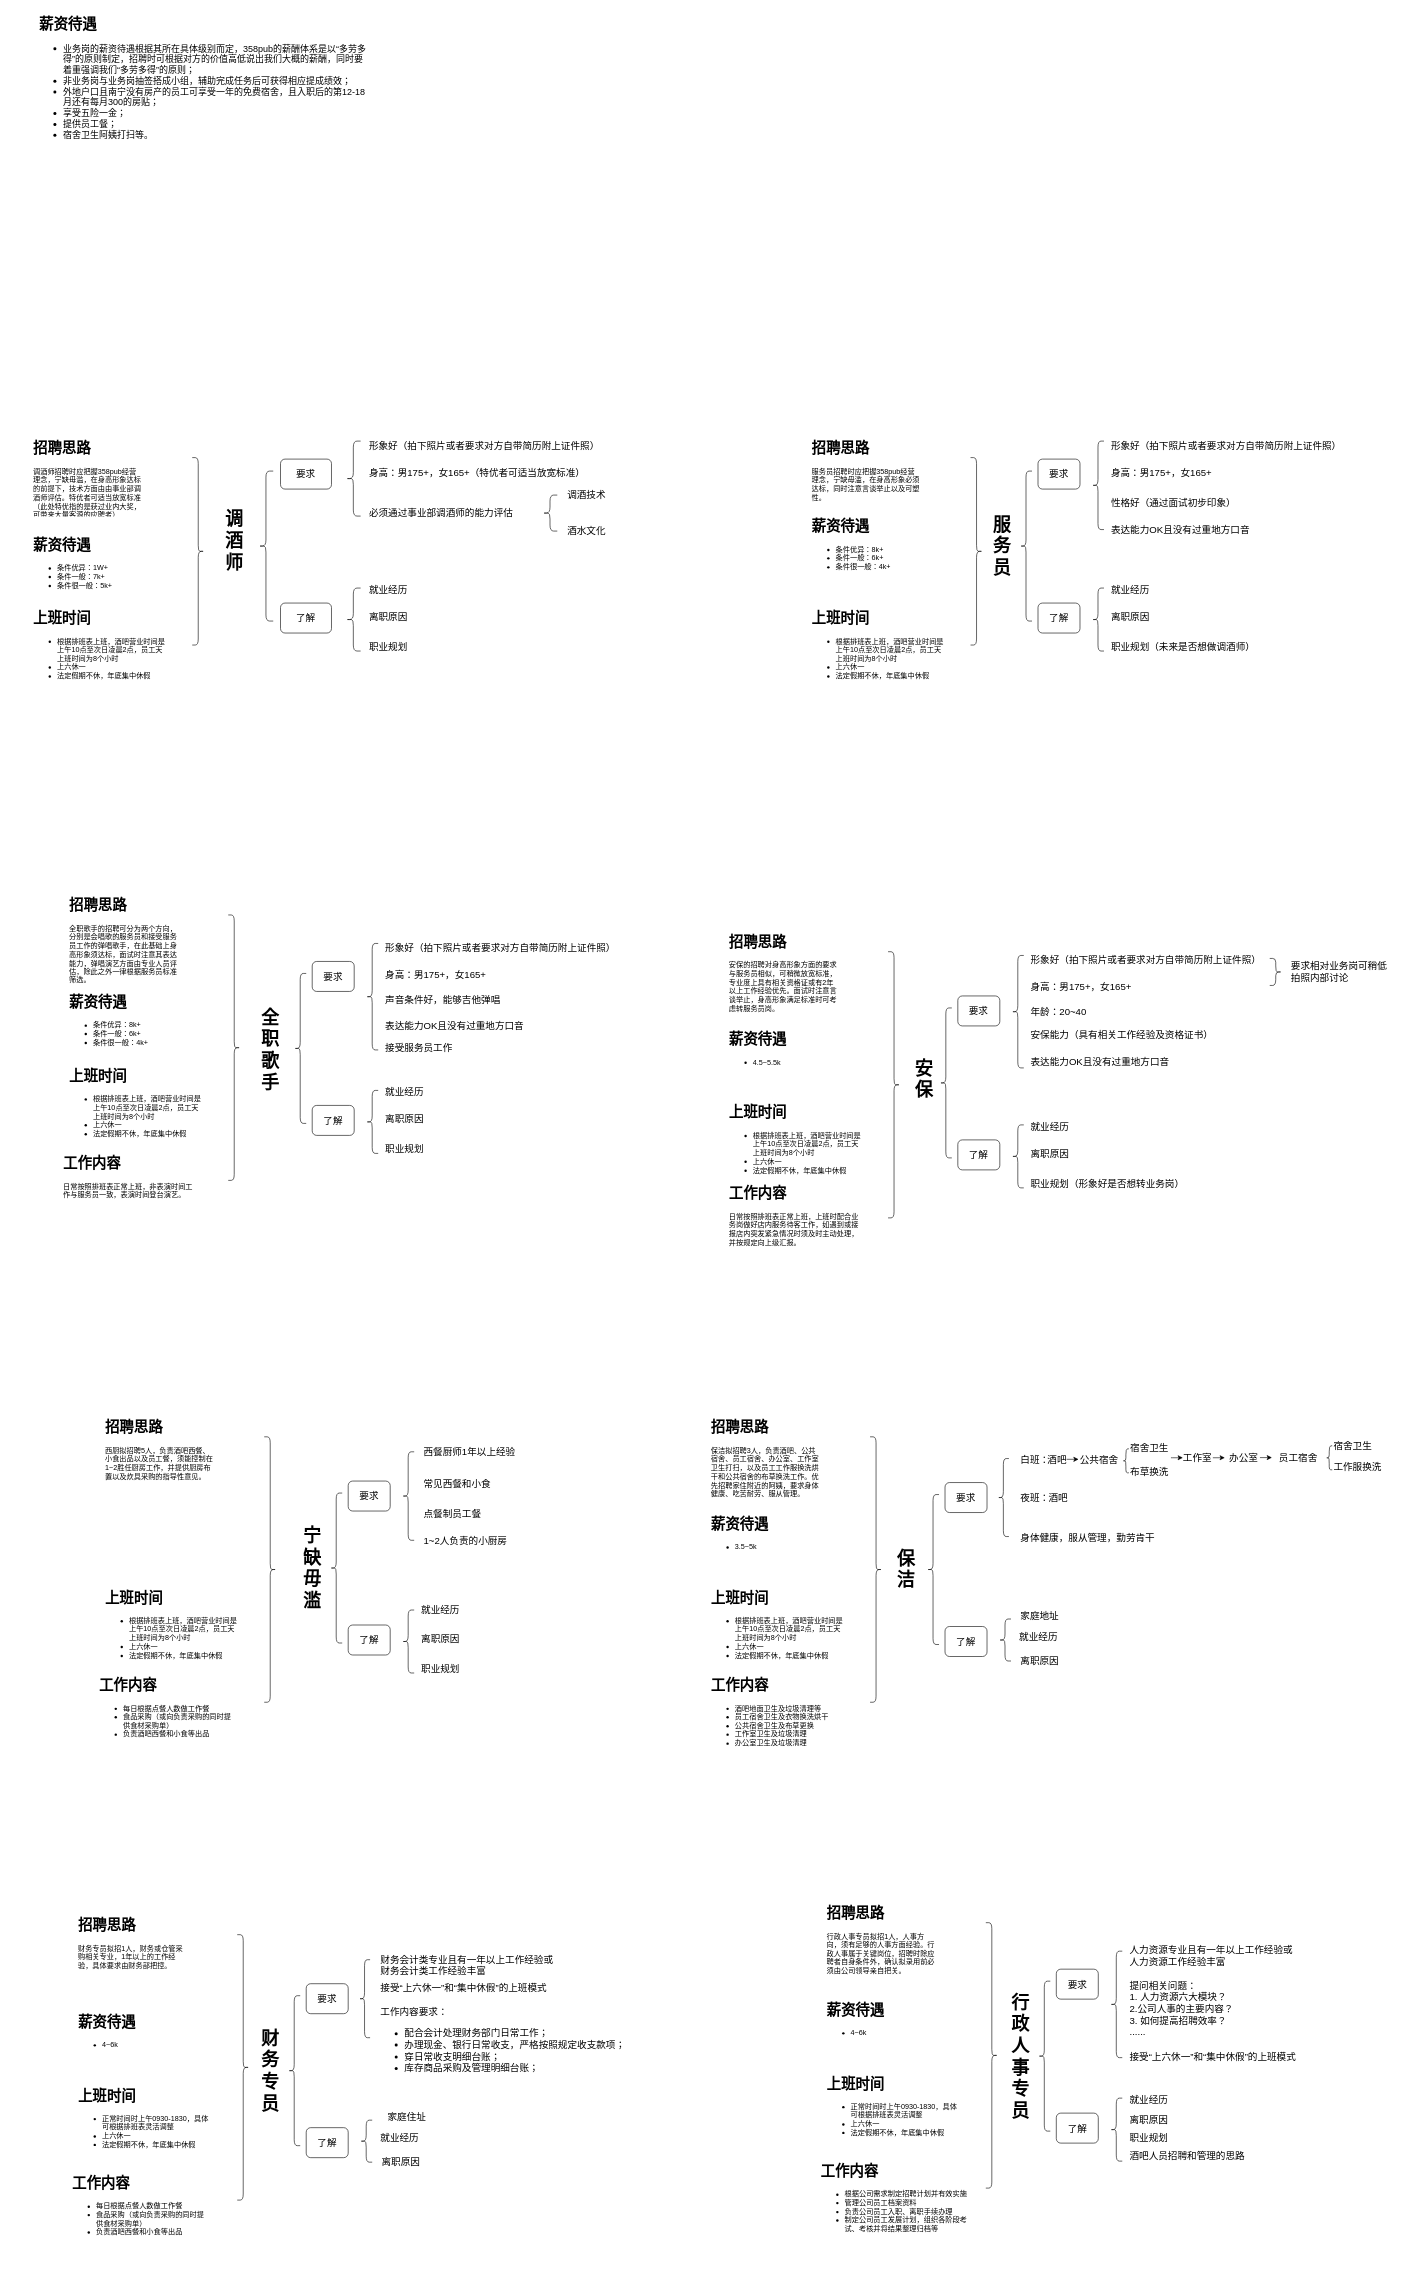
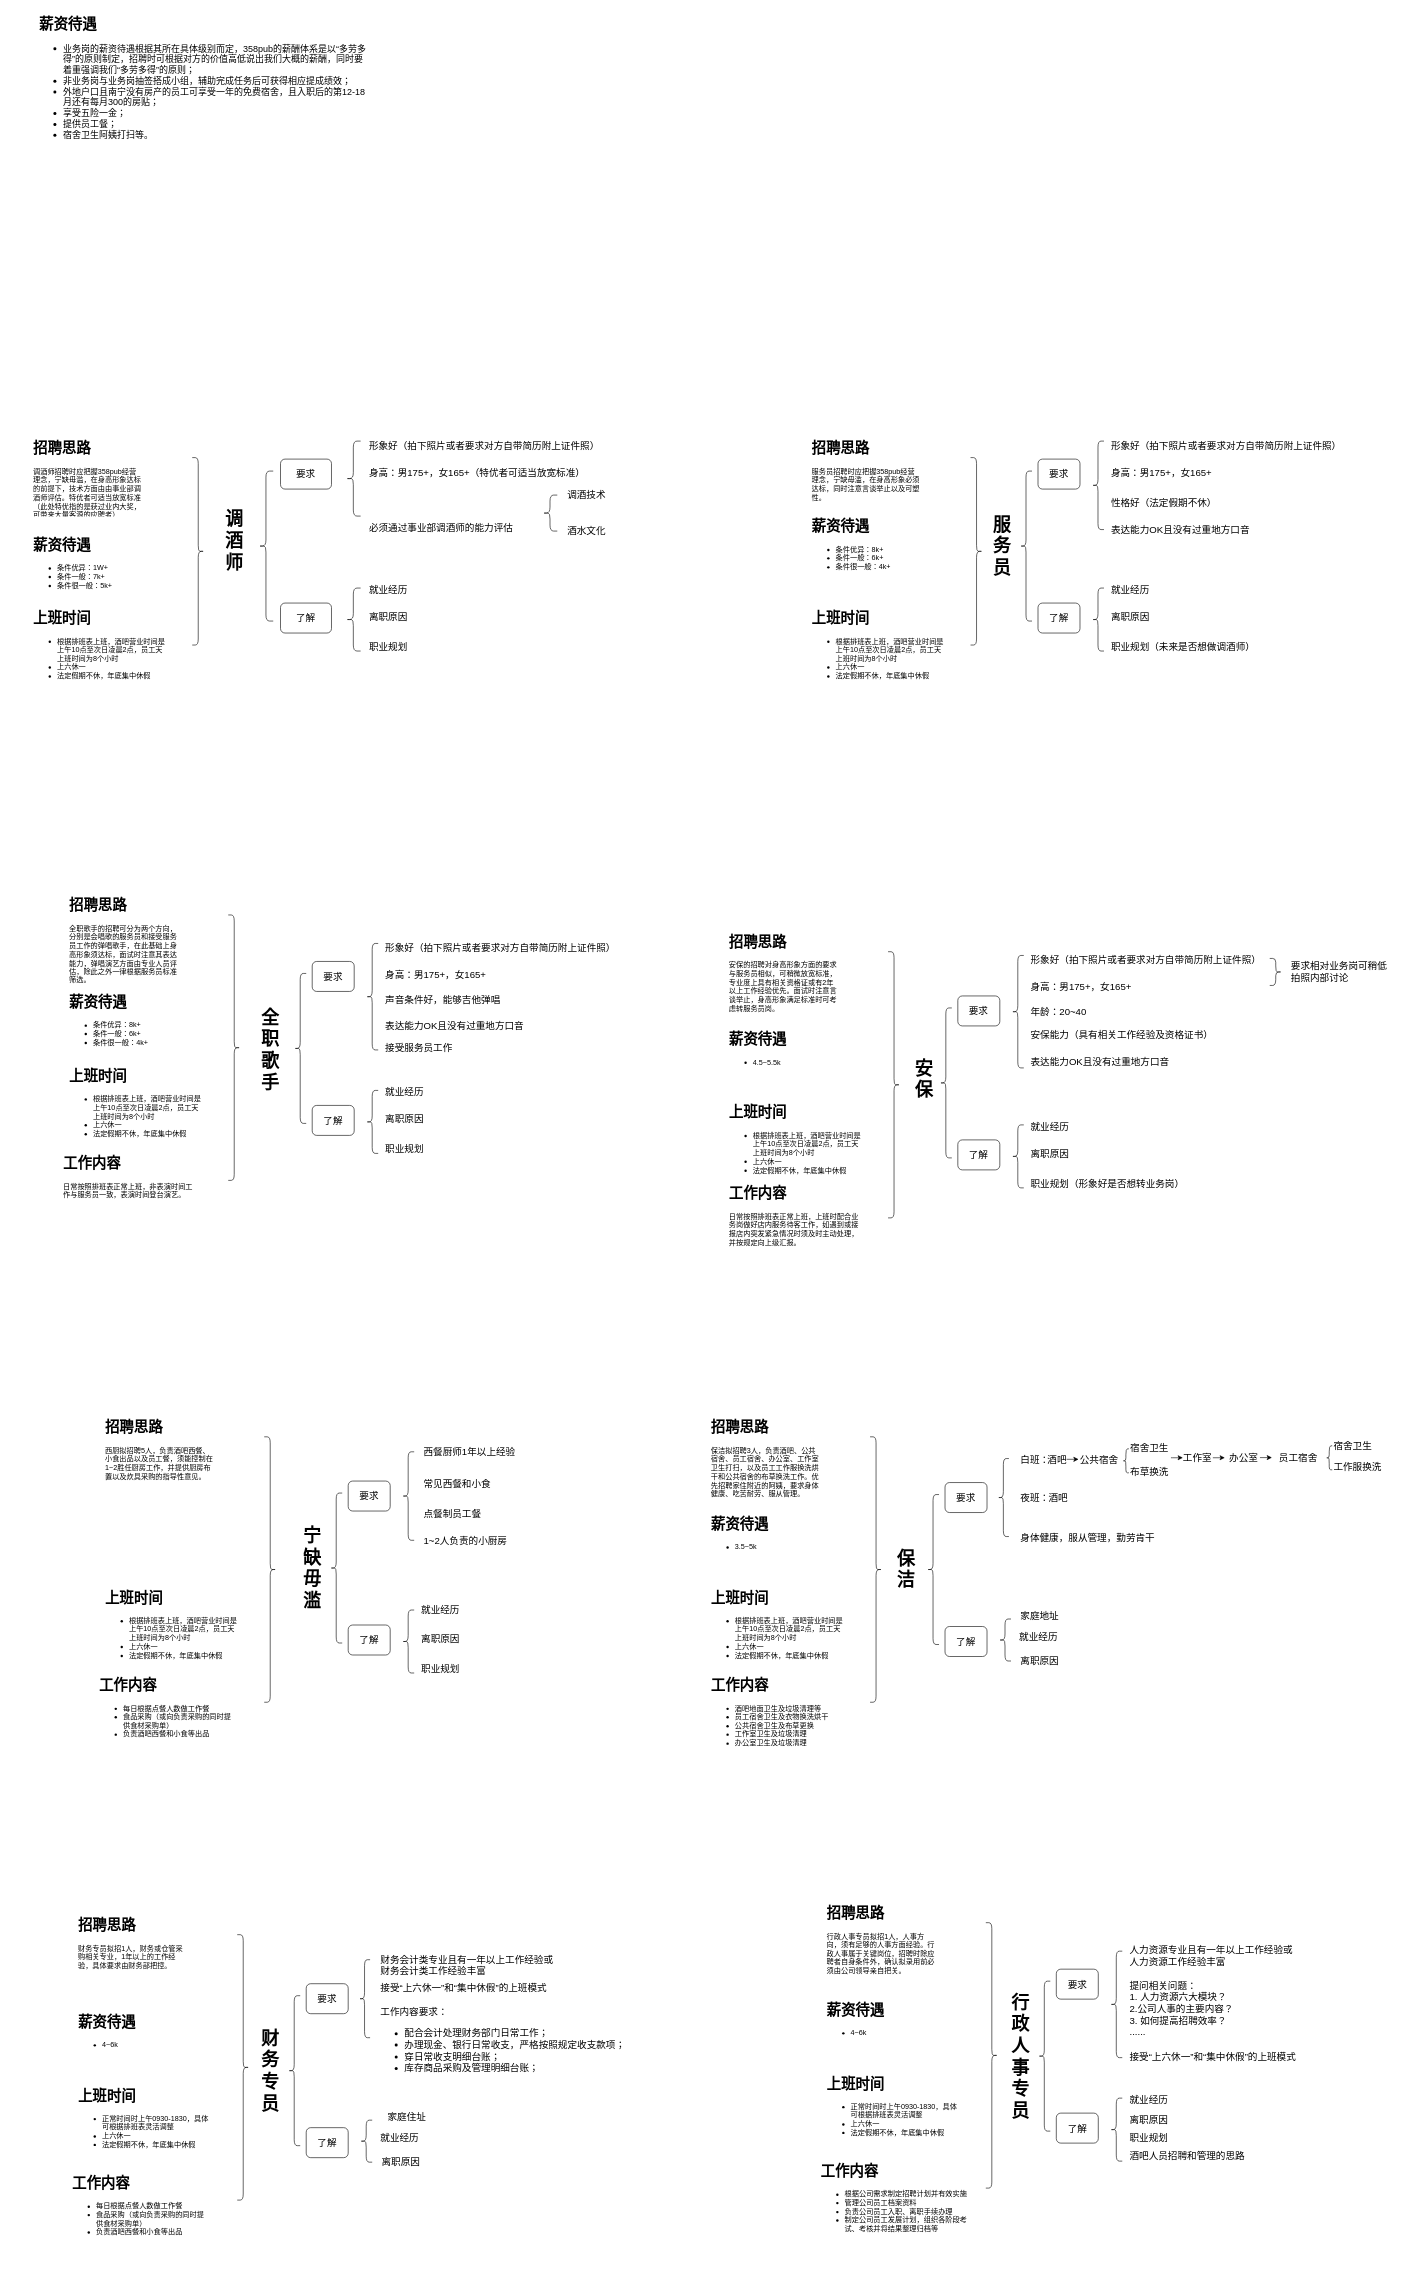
- <mxCell id="27" value="&lt;font style=&quot;font-size: 16px;&quot;&gt;性格好（通过面试初步印象）&lt;/font&gt;" style="text;html=1;strokeColor=none;fillColor=none;align=left;verticalAlign=middle;whiteSpace=wrap;rounded=0;fontSize=16;" parent="19" vertex="1"><mxGeometry x="200" y="95" width="230" height="20" as="geometry" /></mxCell>
+ <mxCell id="27" value="&lt;font style=&quot;font-size: 16px;&quot;&gt;性格好（法定假期不休）&lt;/font&gt;" style="text;html=1;strokeColor=none;fillColor=none;align=left;verticalAlign=middle;whiteSpace=wrap;rounded=0;fontSize=16;" parent="19" vertex="1"><mxGeometry x="200" y="95" width="230" height="20" as="geometry" /></mxCell>
- <mxCell id="10" value="&lt;font style=&quot;font-size: 16px;&quot;&gt;必须通过事业部调酒师的能力评估&lt;/font&gt;" style="text;html=1;strokeColor=none;fillColor=none;align=left;verticalAlign=middle;whiteSpace=wrap;rounded=0;fontSize=16;" parent="2" vertex="1"><mxGeometry x="592.857" y="195" width="279.286" height="20" as="geometry" /></mxCell>
+ <mxCell id="10" value="&lt;font style=&quot;font-size: 16px;&quot;&gt;必须通过事业部调酒师的能力评估&lt;/font&gt;" style="text;html=1;strokeColor=none;fillColor=none;align=left;verticalAlign=middle;whiteSpace=wrap;rounded=0;fontSize=16;" parent="2" vertex="1"><mxGeometry x="592.857" y="220" width="279.286" height="20" as="geometry" /></mxCell>
